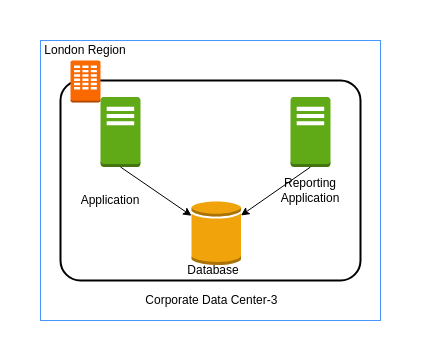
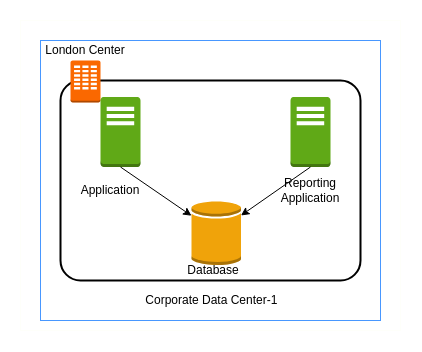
- <mxCell id="9" value="London Region" style="text;html=1;strokeColor=none;fillColor=none;align=center;verticalAlign=middle;whiteSpace=wrap;rounded=0;" parent="1" vertex="1"><mxGeometry x="40" y="40" width="90" height="20" as="geometry" /></mxCell>
+ <mxCell id="9" value="London Center" style="text;html=1;strokeColor=none;fillColor=none;align=center;verticalAlign=middle;whiteSpace=wrap;rounded=0;" parent="1" vertex="1"><mxGeometry x="40" y="40" width="90" height="20" as="geometry" /></mxCell>
- <mxCell id="8" value="Application" style="text;html=1;strokeColor=none;fillColor=none;align=center;verticalAlign=middle;whiteSpace=wrap;rounded=0;" parent="1" vertex="1"><mxGeometry x="90" y="190" width="40" height="20" as="geometry" /></mxCell>
+ <mxCell id="8" value="Application" style="text;html=1;strokeColor=none;fillColor=none;align=center;verticalAlign=middle;whiteSpace=wrap;rounded=0;" parent="1" vertex="1"><mxGeometry x="90" y="180" width="40" height="20" as="geometry" /></mxCell>
- <mxCell id="6" value="Corporate Data Center-3&amp;nbsp;" style="text;html=1;strokeColor=none;fillColor=none;align=center;verticalAlign=middle;whiteSpace=wrap;rounded=0;" parent="1" vertex="1"><mxGeometry x="142.75" y="290" width="140" height="20" as="geometry" /></mxCell>
+ <mxCell id="6" value="Corporate Data Center-1&amp;nbsp;" style="text;html=1;strokeColor=none;fillColor=none;align=center;verticalAlign=middle;whiteSpace=wrap;rounded=0;" parent="1" vertex="1"><mxGeometry x="142.75" y="290" width="140" height="20" as="geometry" /></mxCell>
